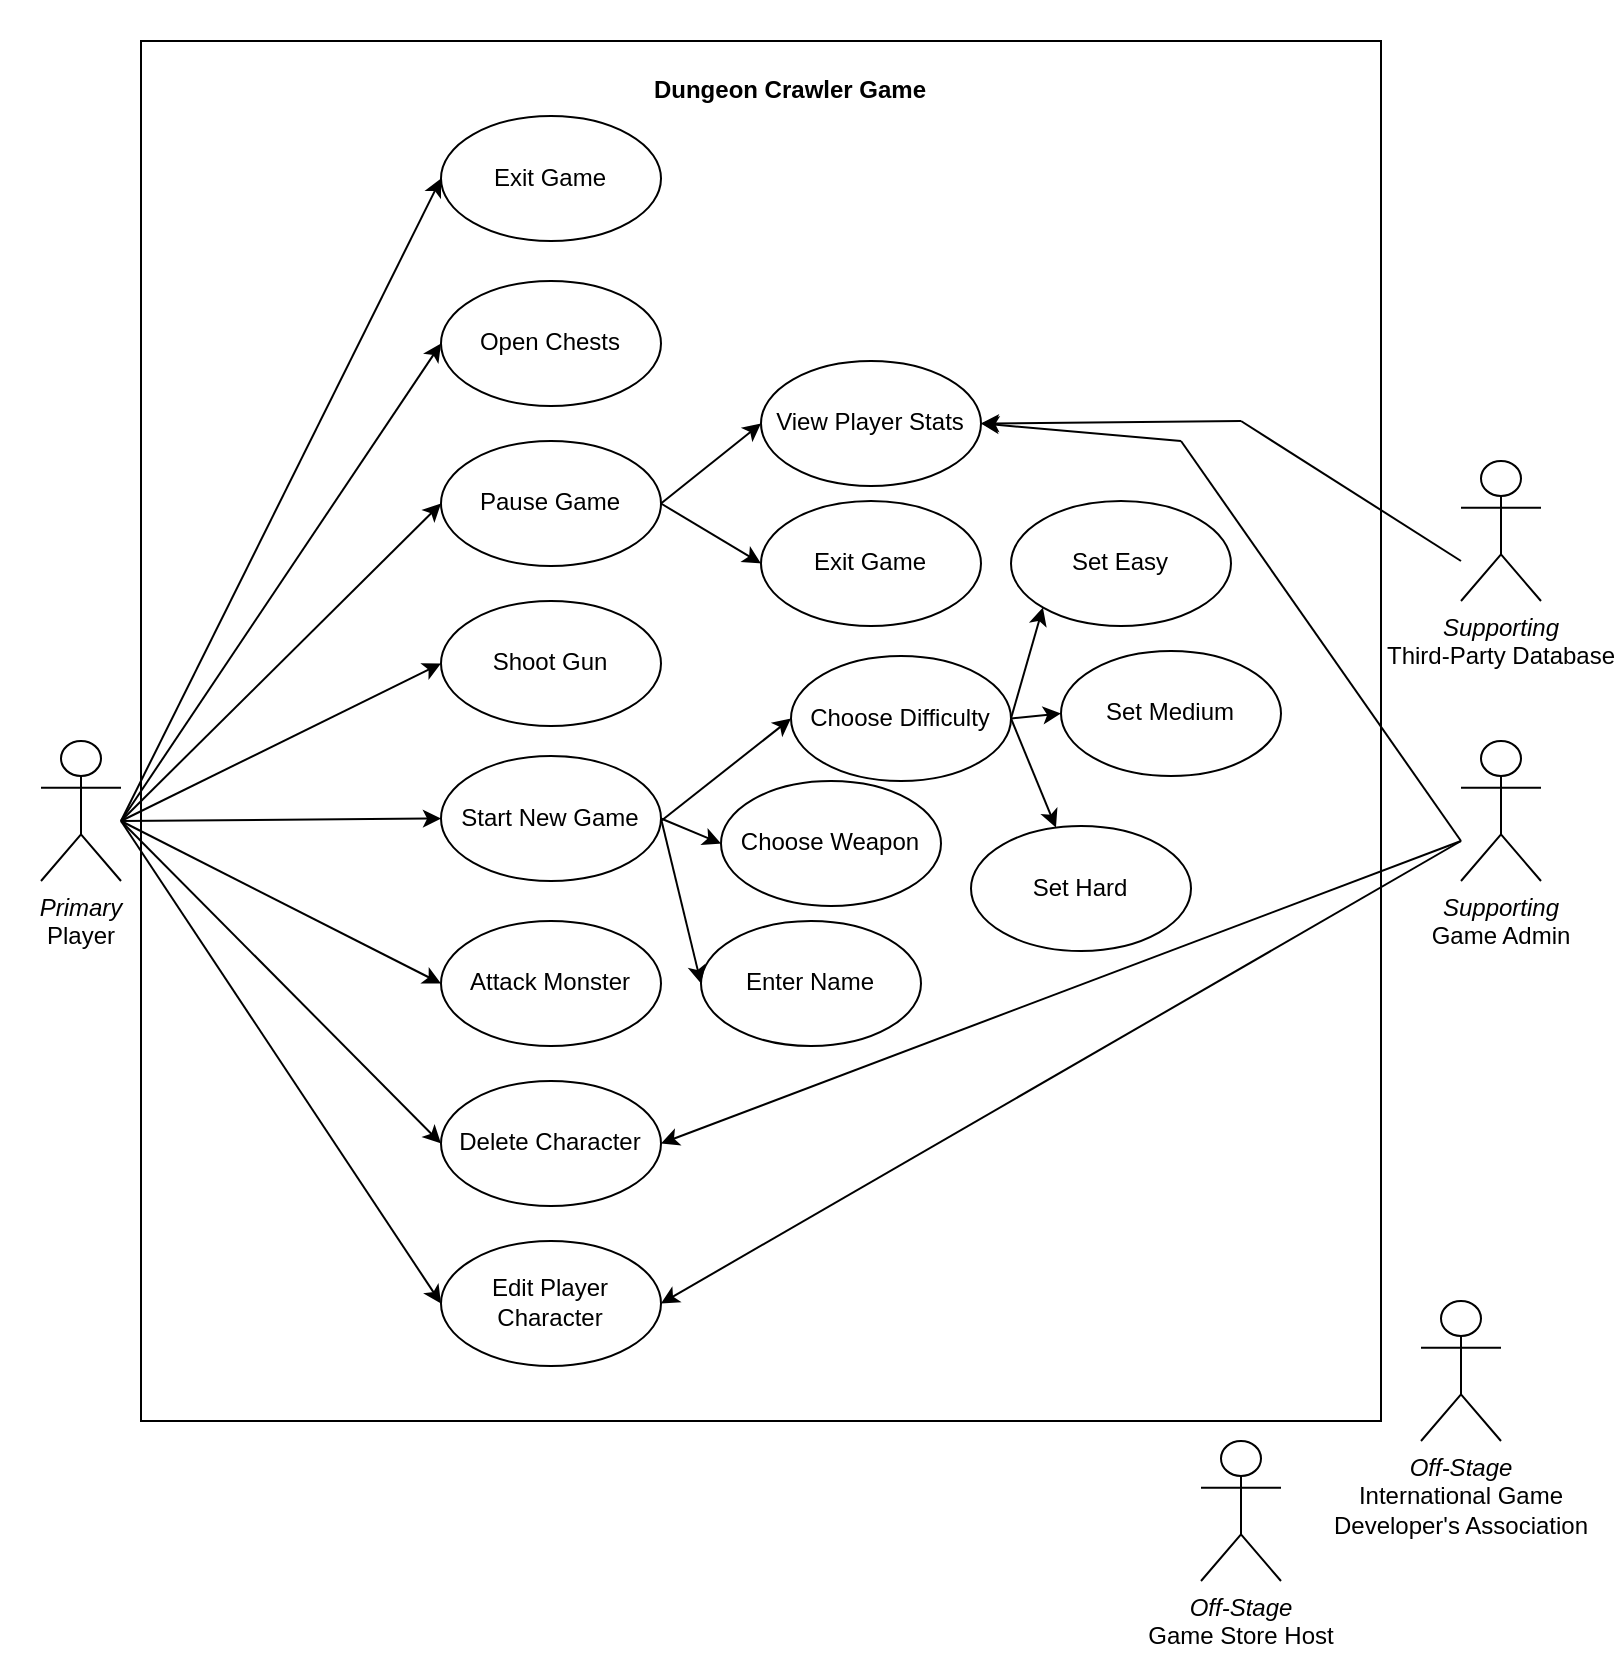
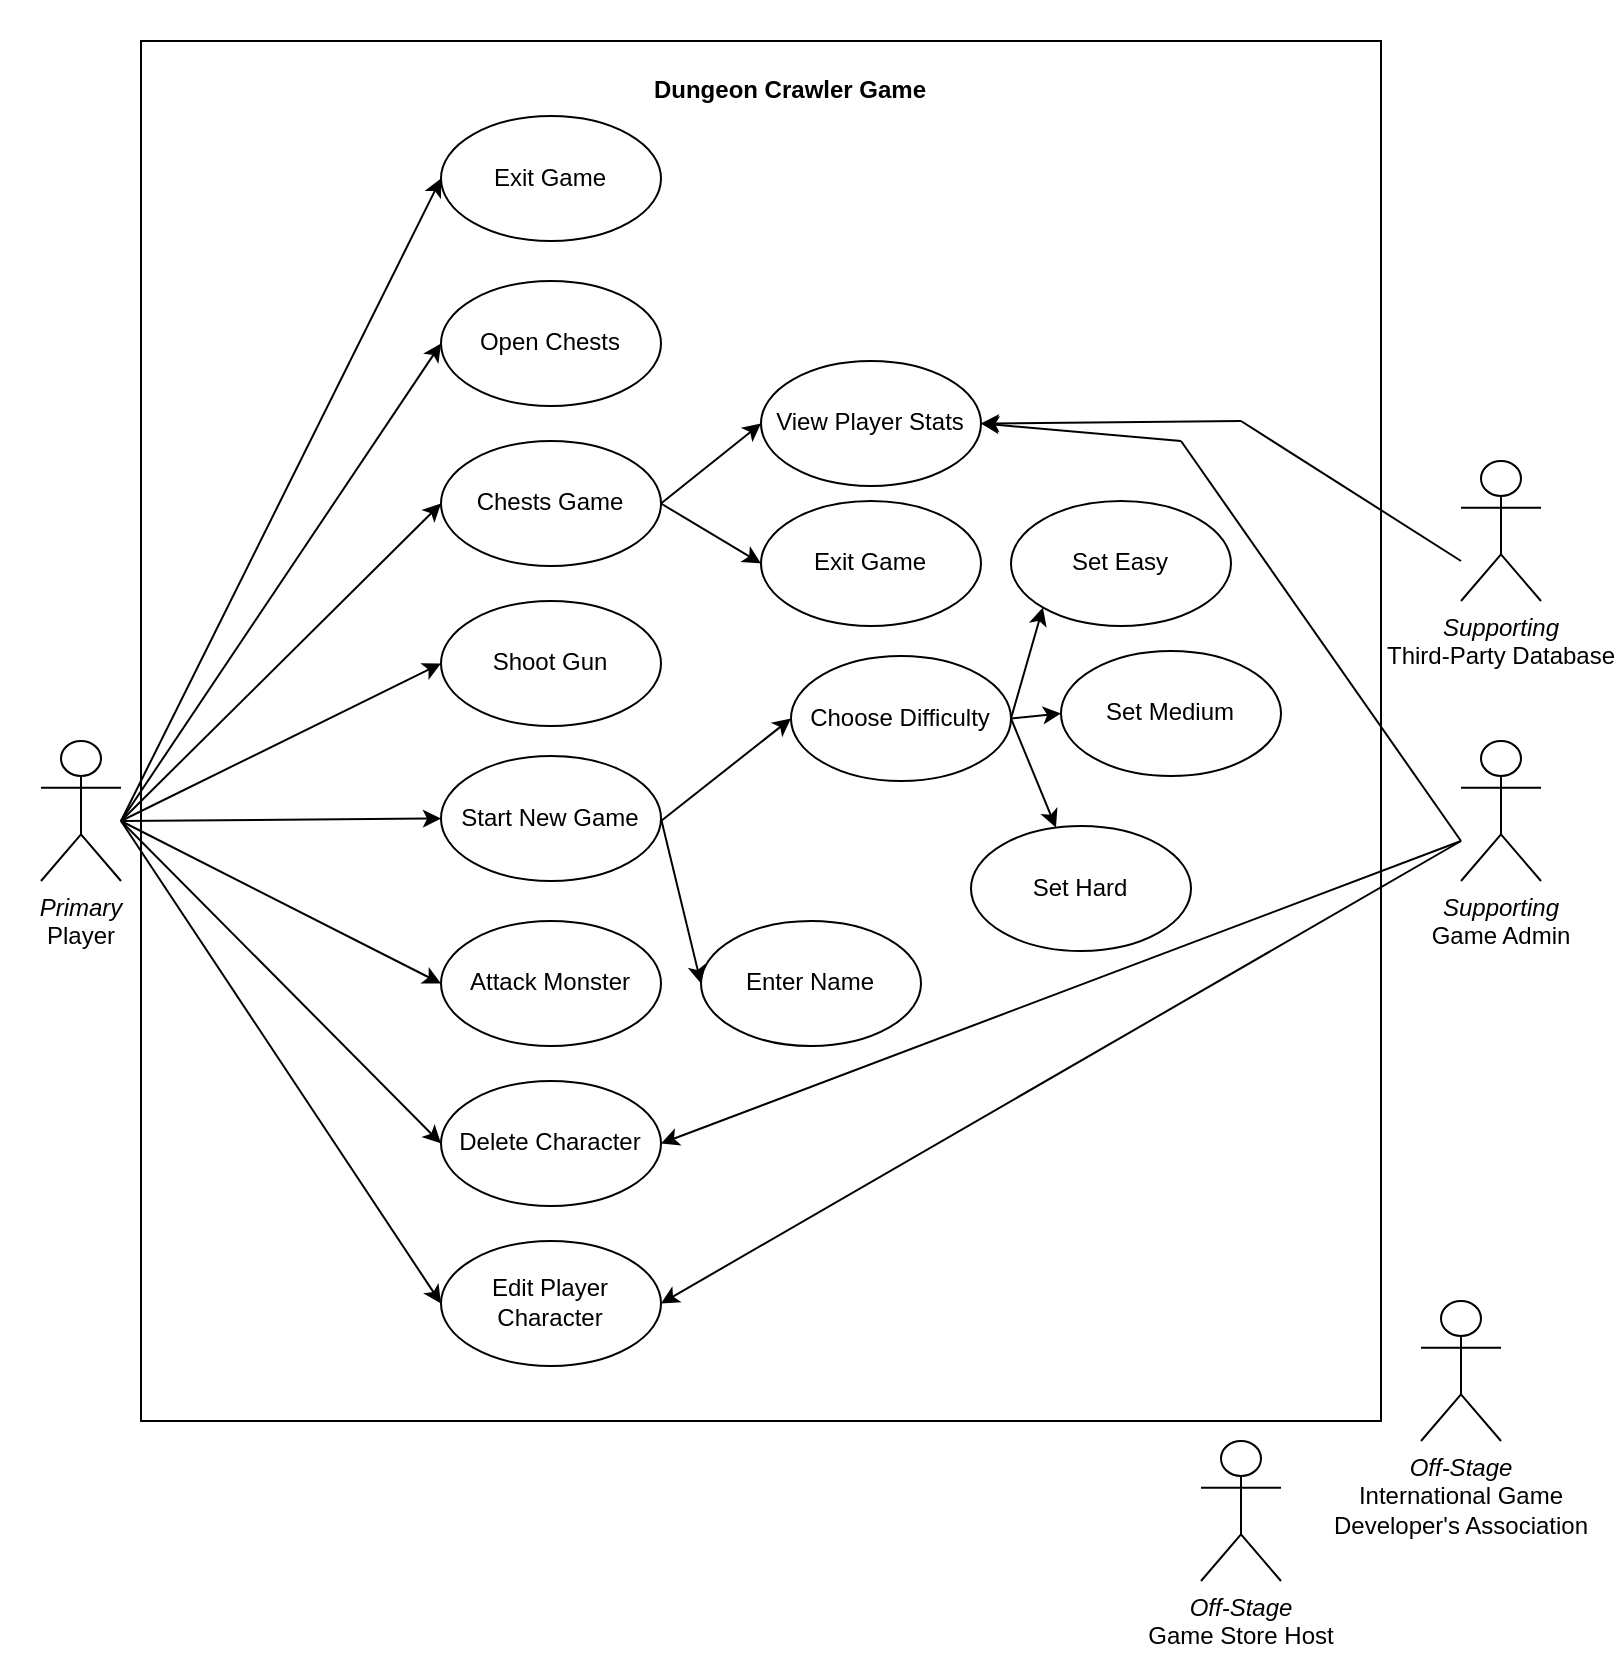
- <mxCell id="9" value="Pause Game" style="ellipse;whiteSpace=wrap;html=1;" vertex="1" parent="1"><mxGeometry x="220" y="220" width="110" height="62.5" as="geometry" /></mxCell>
+ <mxCell id="9" value="Chests Game" style="ellipse;whiteSpace=wrap;html=1;" vertex="1" parent="1"><mxGeometry x="220" y="220" width="110" height="62.5" as="geometry" /></mxCell>
- <mxCell id="23" value="" style="endArrow=classic;html=1;exitX=1;exitY=0.5;exitDx=0;exitDy=0;entryX=0;entryY=0.5;entryDx=0;entryDy=0;" edge="1" parent="1" source="4" target="22"><mxGeometry width="50" height="50" relative="1" as="geometry"><mxPoint x="600" y="350" as="sourcePoint" /><mxPoint x="650" y="300" as="targetPoint" /></mxGeometry></mxCell>
- <mxCell id="22" value="Choose Weapon" style="ellipse;whiteSpace=wrap;html=1;" vertex="1" parent="1"><mxGeometry x="360" y="390" width="110" height="62.5" as="geometry" /></mxCell>
